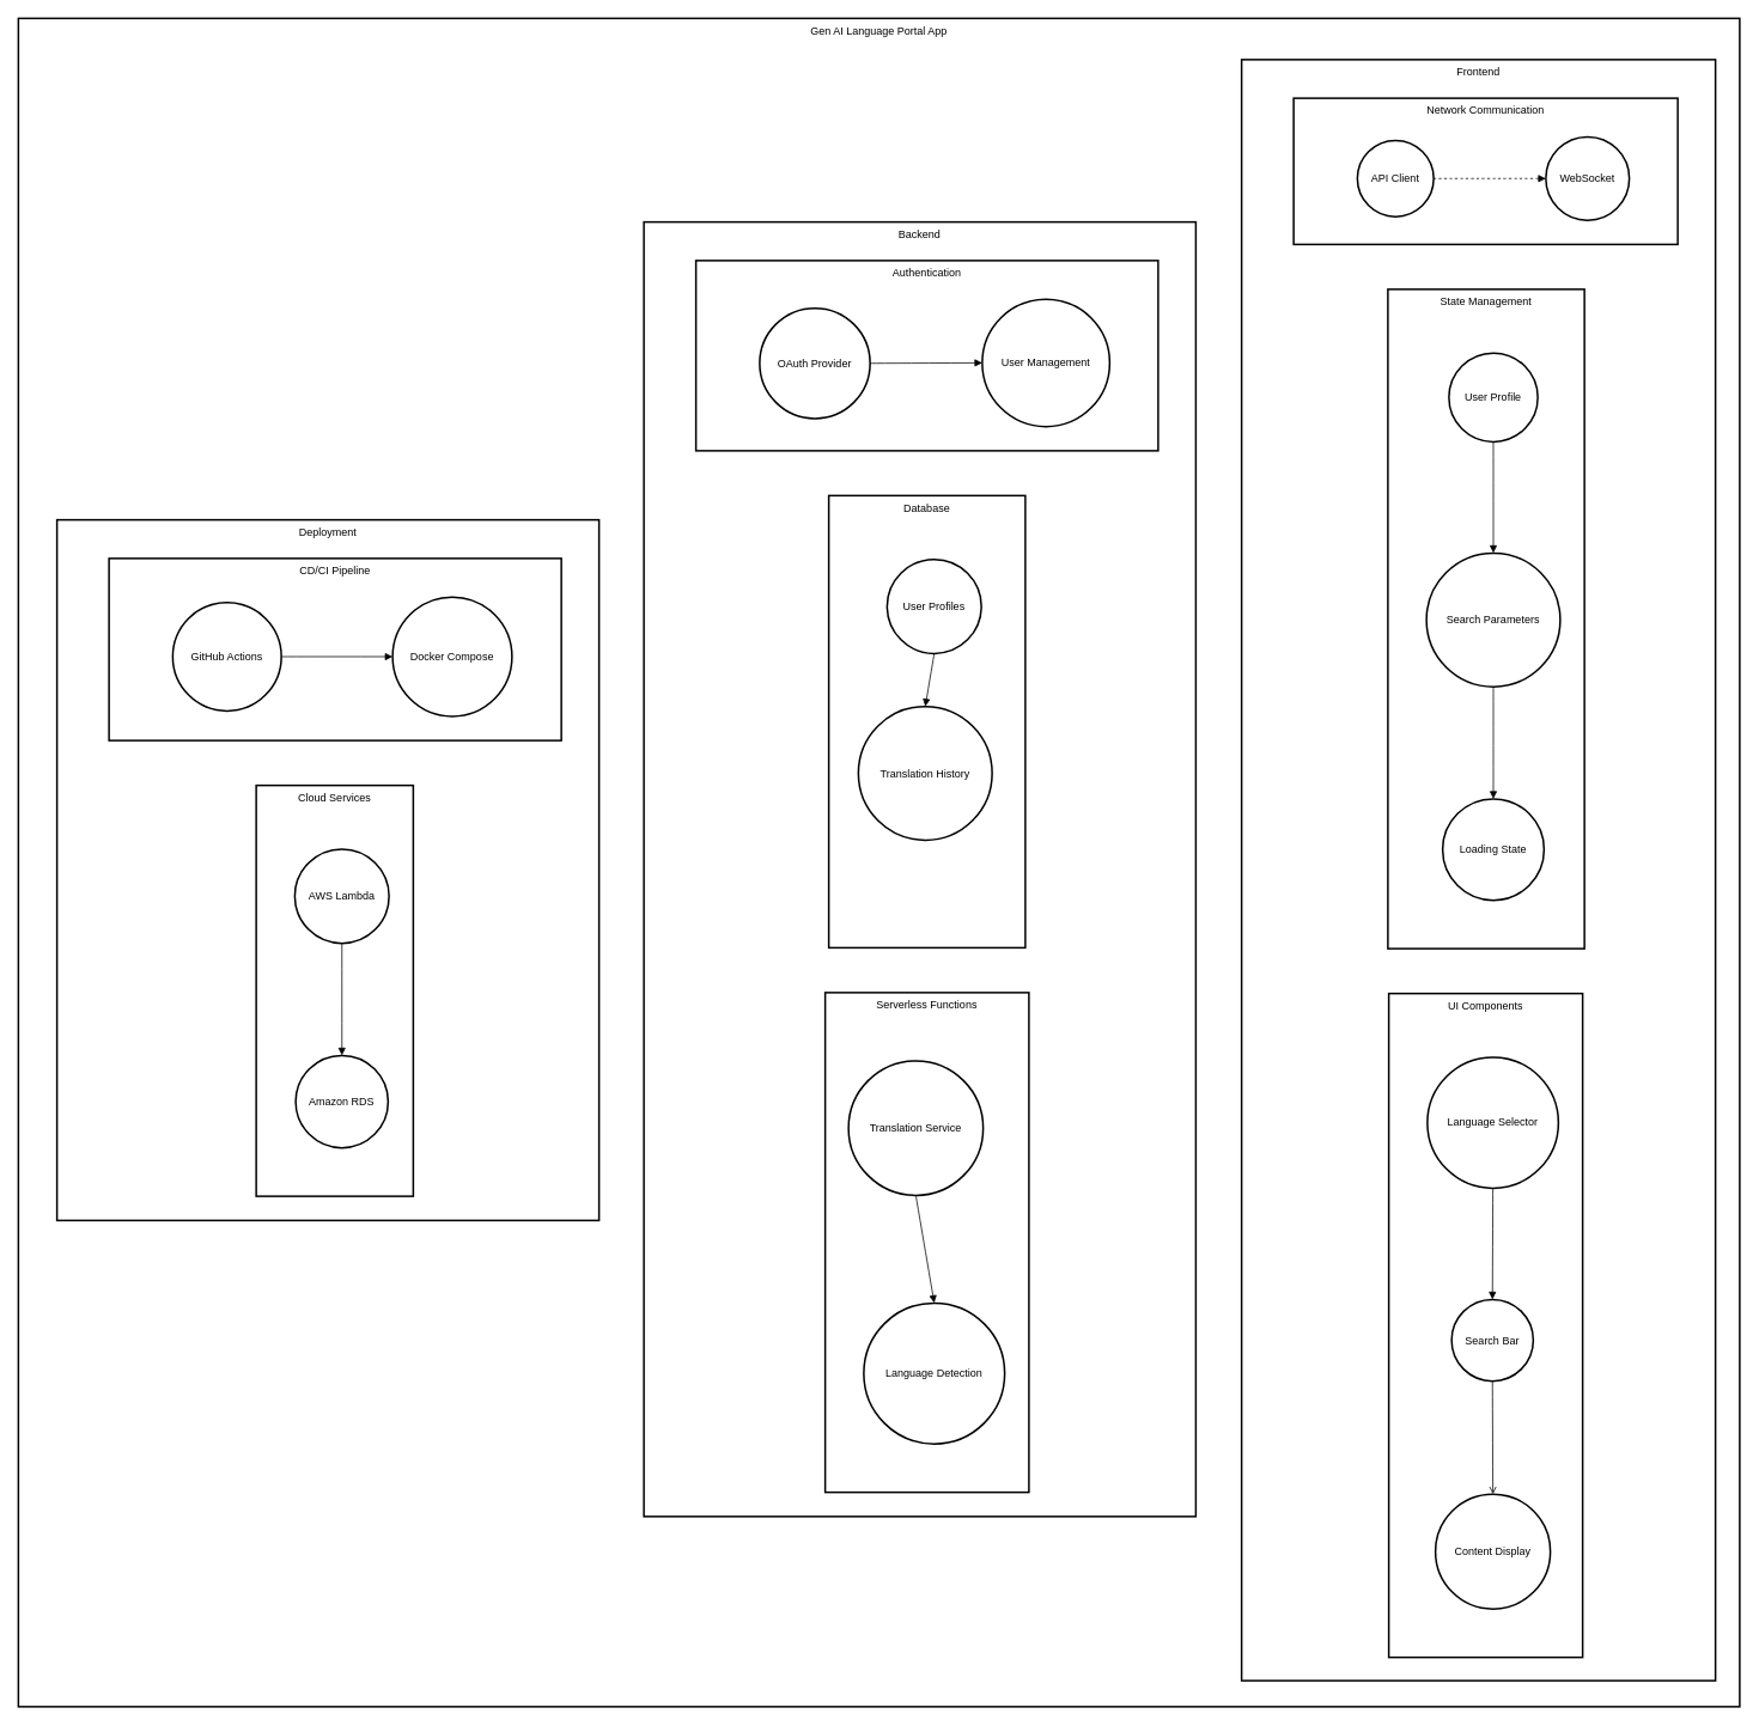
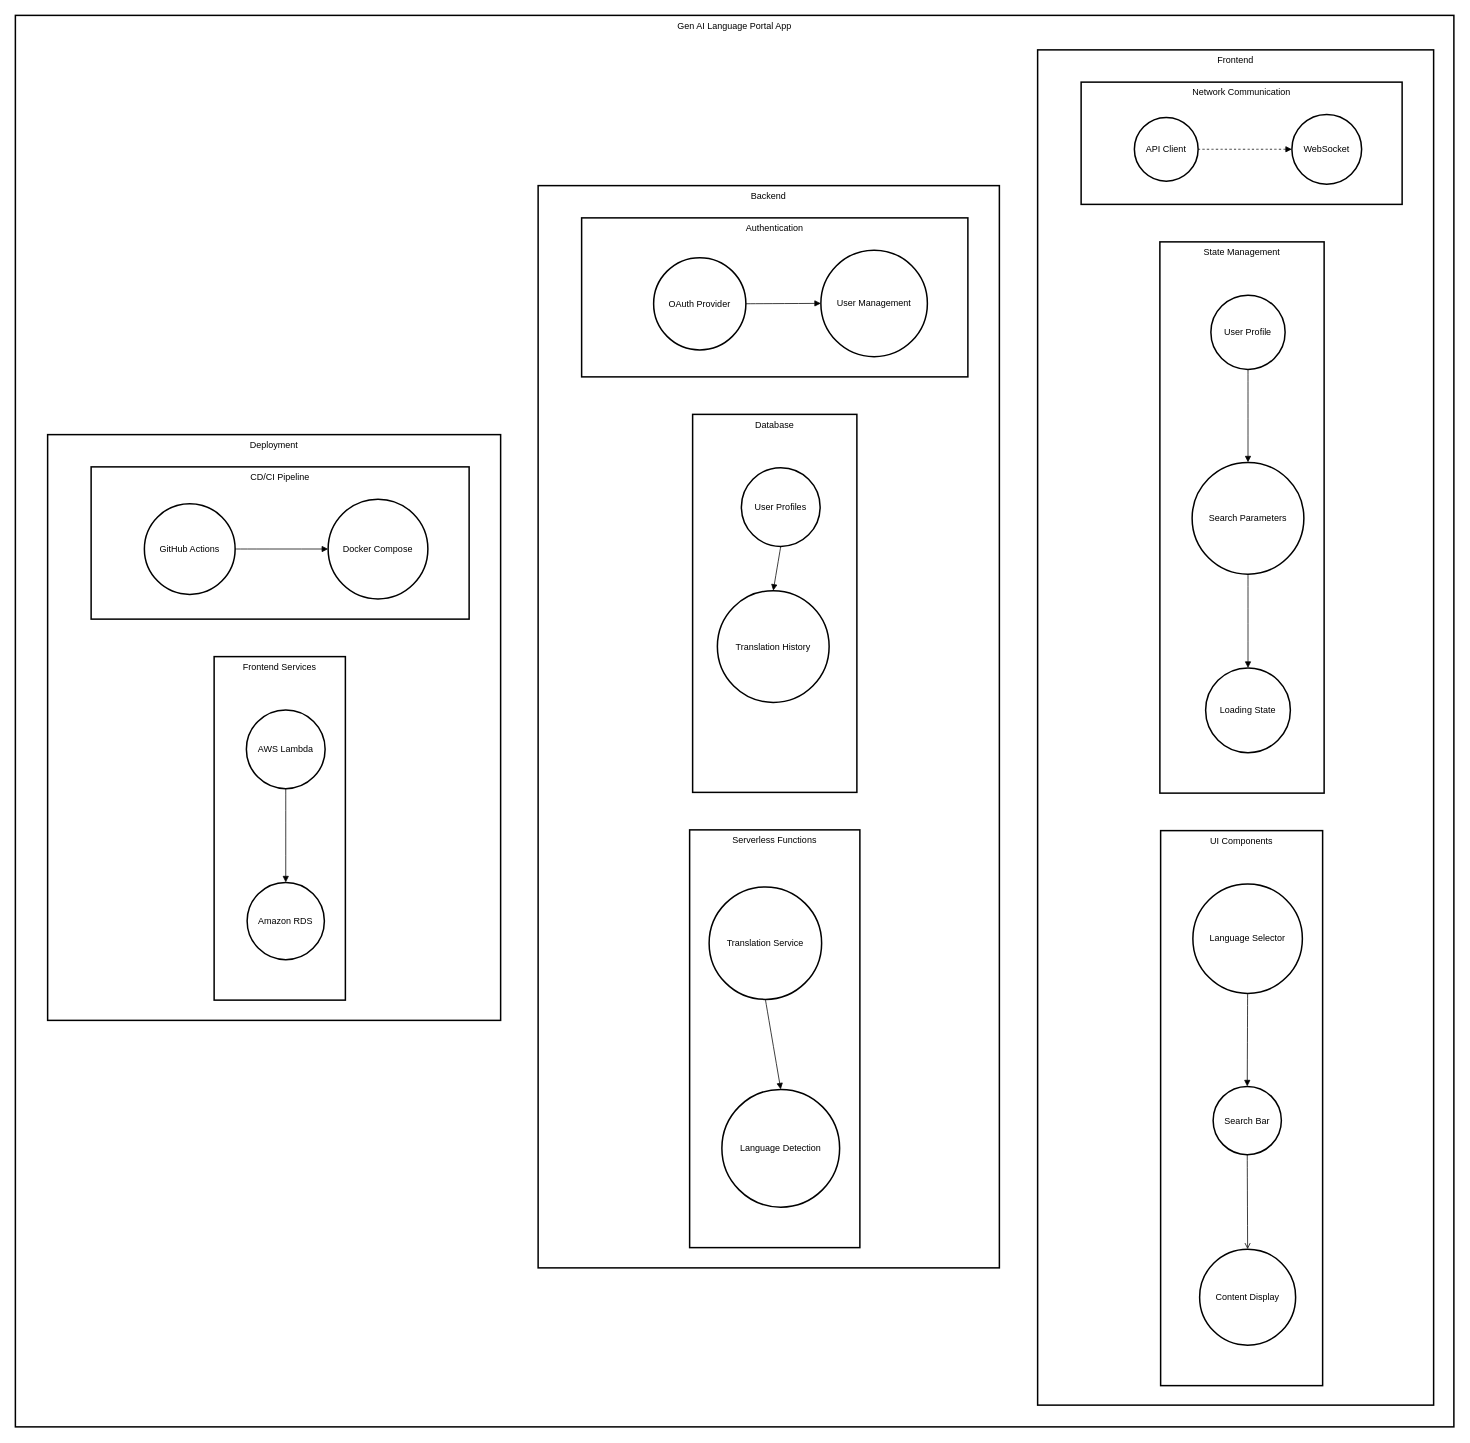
- <mxCell id="14" value="OAuth Provider" style="ellipse;aspect=fixed;strokeWidth=2;whiteSpace=wrap;" vertex="1" parent="13"><mxGeometry x="71" y="53" width="123" height="123" as="geometry" /></mxCell>
+ <mxCell id="14" value="OAuth Provider" style="ellipse;aspect=fixed;strokeWidth=2;whiteSpace=wrap;" vertex="1" parent="13"><mxGeometry x="96" y="53" width="123" height="123" as="geometry" /></mxCell>
- <mxCell id="8" value="Cloud Services" style="whiteSpace=wrap;strokeWidth=2;verticalAlign=top;" vertex="1" parent="3"><mxGeometry x="222" y="296" width="175" height="458" as="geometry" /></mxCell>
+ <mxCell id="8" value="Frontend Services" style="whiteSpace=wrap;strokeWidth=2;verticalAlign=top;" vertex="1" parent="3"><mxGeometry x="222" y="296" width="175" height="458" as="geometry" /></mxCell>
